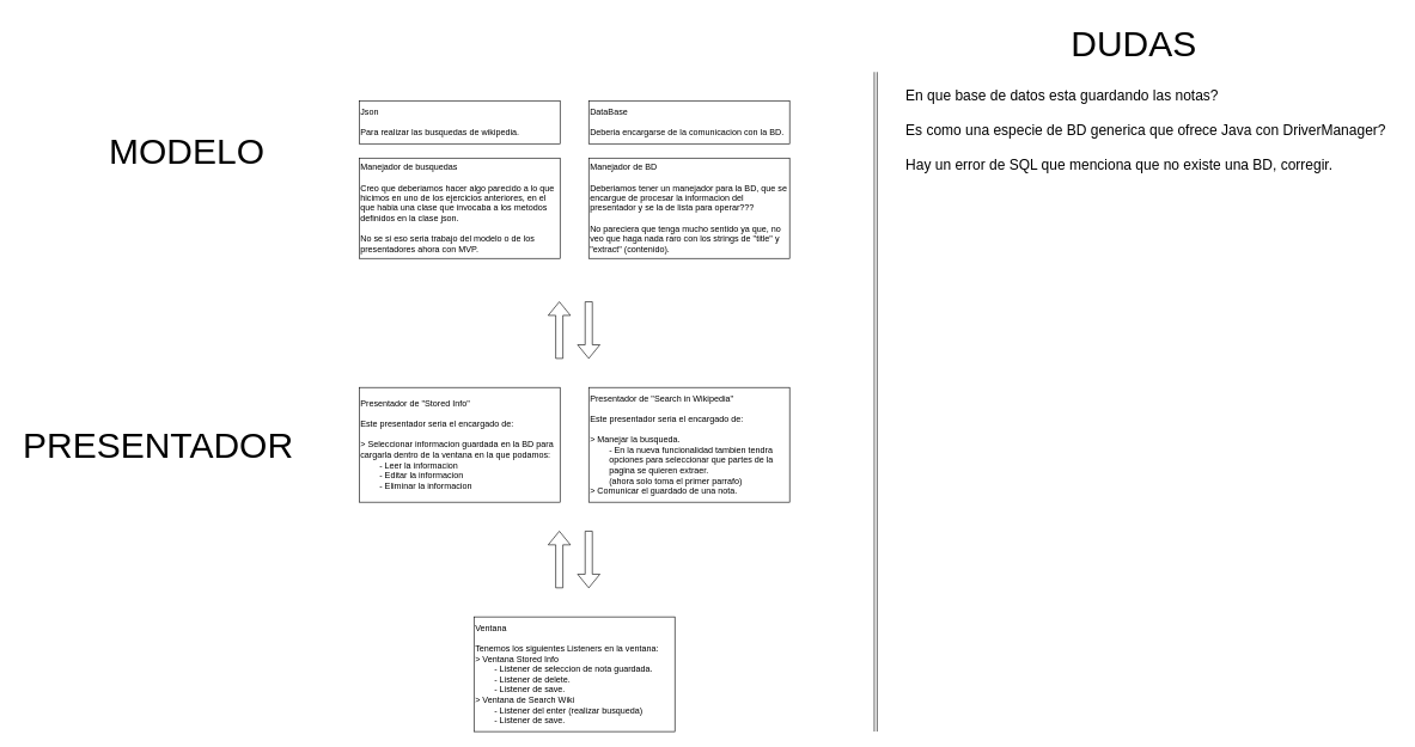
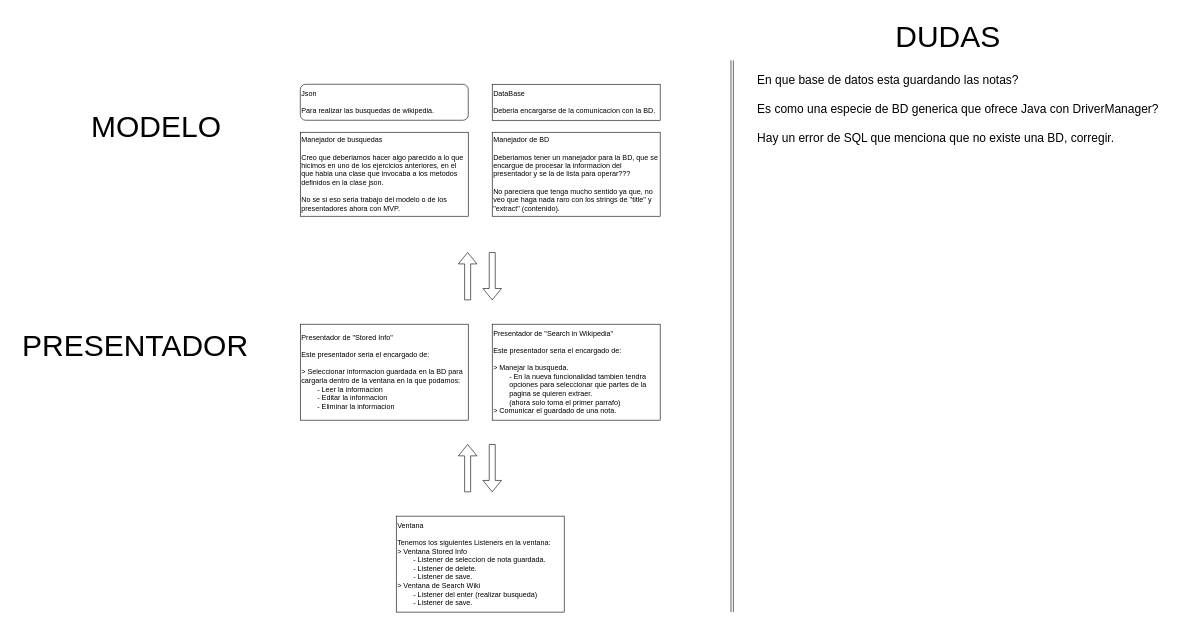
- <mxCell id="5" value="Json&lt;br&gt;&lt;br&gt;Para realizar las busquedas de wikipedia." style="rounded=0;whiteSpace=wrap;html=1;align=left;" vertex="1" parent="1"><mxGeometry x="500" y="140" width="280" height="60" as="geometry" /></mxCell>
+ <mxCell id="5" value="Json&lt;br&gt;&lt;br&gt;Para realizar las busquedas de wikipedia." style="whiteSpace=wrap;html=1;align=left;rounded=1;" vertex="1" parent="1"><mxGeometry x="500" y="140" width="280" height="60" as="geometry" /></mxCell>
- <mxCell id="14" value="&lt;font style=&quot;font-size: 50px;&quot;&gt;PRESENTADOR&lt;/font&gt;" style="text;html=1;strokeColor=none;fillColor=none;align=center;verticalAlign=middle;whiteSpace=wrap;rounded=0;" vertex="1" parent="1"><mxGeometry x="20" y="580" width="400" height="80" as="geometry" /></mxCell>
+ <mxCell id="14" value="&lt;font style=&quot;font-size: 50px;&quot;&gt;PRESENTADOR&lt;/font&gt;" style="text;html=1;strokeColor=none;fillColor=none;align=center;verticalAlign=middle;whiteSpace=wrap;rounded=0;" vertex="1" parent="1"><mxGeometry x="25" y="535" width="400" height="80" as="geometry" /></mxCell>
